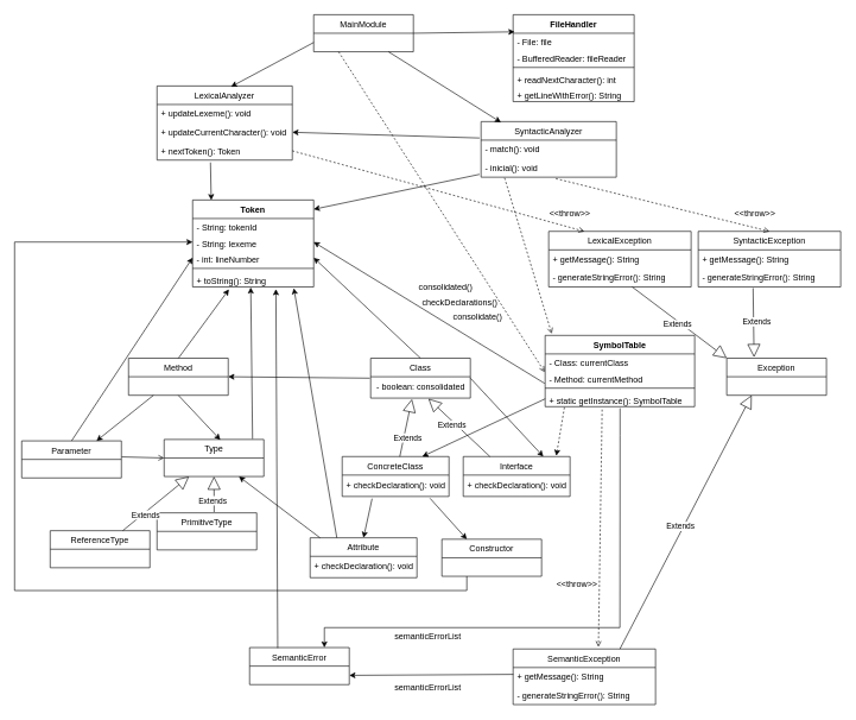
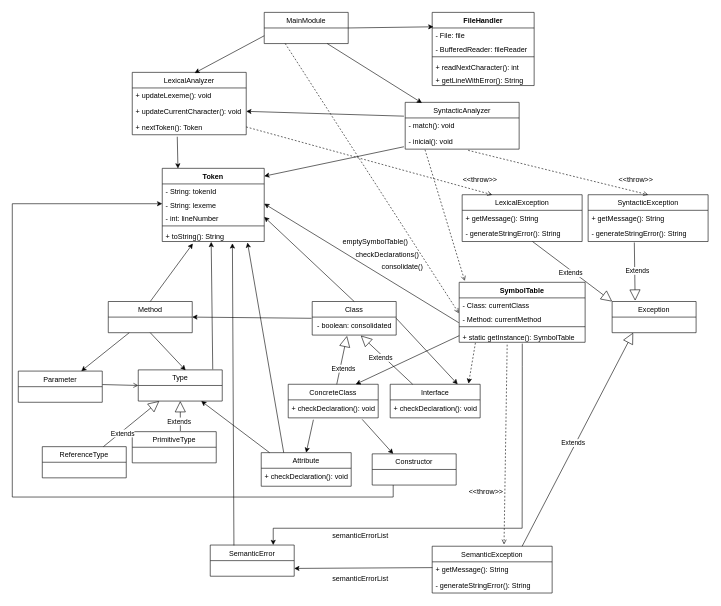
- <mxCell id="86" value="consolidated()" style="text;html=1;align=center;verticalAlign=middle;resizable=0;points=[];autosize=1;strokeColor=none;fillColor=none;" parent="1" vertex="1"><mxGeometry x="560" y="388" width="130" height="30" as="geometry" /></mxCell>
+ <mxCell id="86" value="emptySymbolTable()" style="text;html=1;align=center;verticalAlign=middle;resizable=0;points=[];autosize=1;strokeColor=none;fillColor=none;" parent="1" vertex="1"><mxGeometry x="560" y="388" width="130" height="30" as="geometry" /></mxCell>
- <mxCell id="68" value="" style="endArrow=classic;html=1;rounded=0;exitX=0.5;exitY=0;exitDx=0;exitDy=0;entryX=0;entryY=0.5;entryDx=0;entryDy=0;" parent="1" source="51" target="12" edge="1"><mxGeometry width="50" height="50" relative="1" as="geometry"><mxPoint x="260" y="512" as="sourcePoint" /><mxPoint x="261" y="353.432" as="targetPoint" /></mxGeometry></mxCell>
